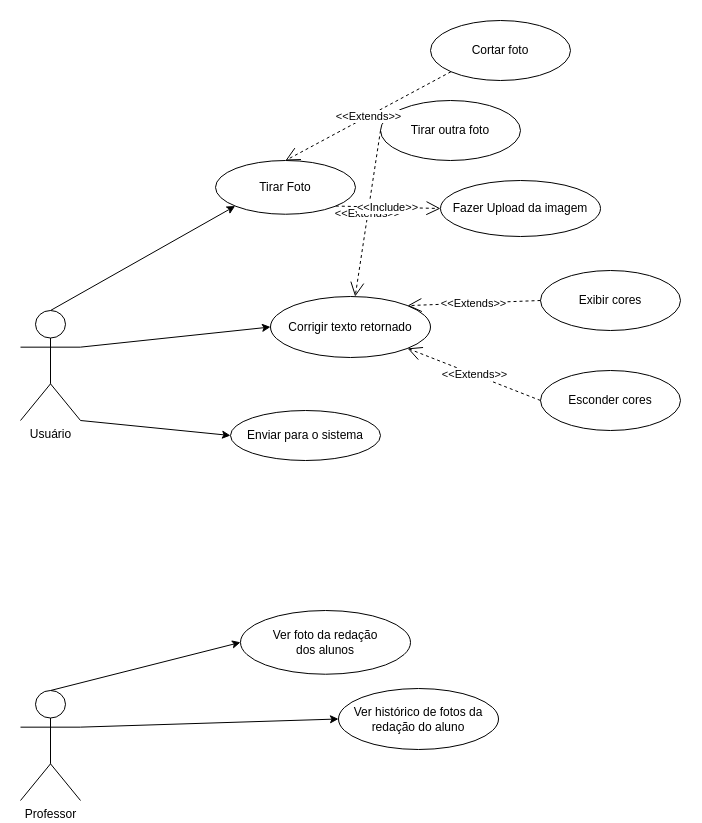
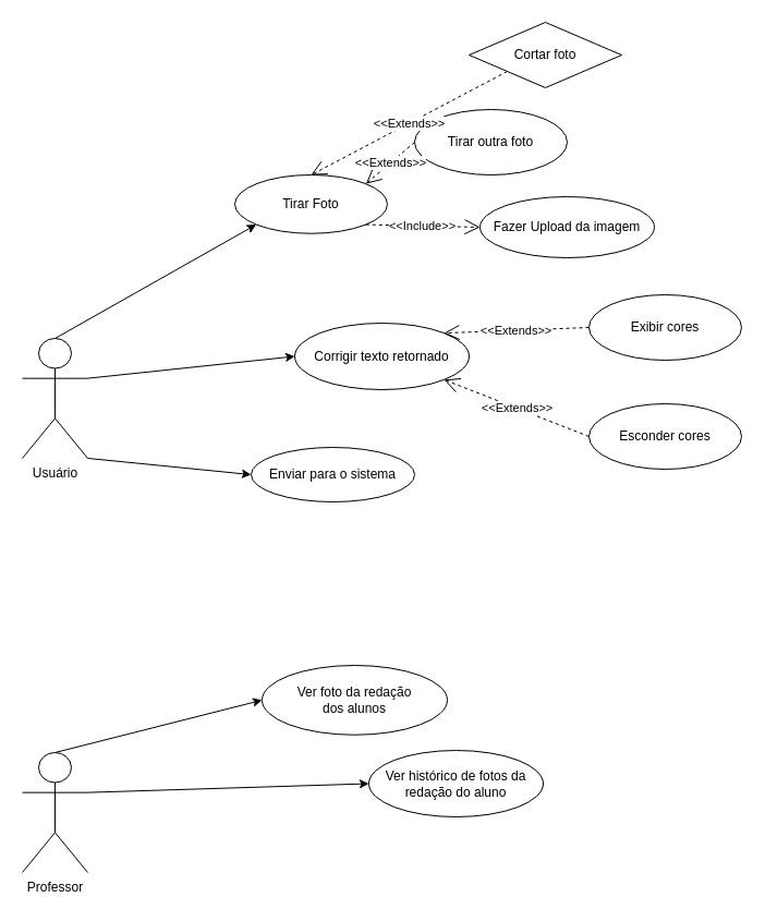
- <mxCell id="6" value="Cortar foto" style="ellipse;whiteSpace=wrap;html=1;" parent="1" vertex="1"><mxGeometry x="430" y="20" width="140" height="60" as="geometry" /></mxCell>
+ <mxCell id="6" value="Cortar foto" style="rhombus;whiteSpace=wrap;html=1;" parent="1" vertex="1"><mxGeometry x="430" y="20" width="140" height="60" as="geometry" /></mxCell>
- <mxCell id="13" value="&amp;lt;&amp;lt;Extends&amp;gt;&amp;gt;" style="endArrow=open;endSize=12;dashed=1;html=1;rounded=0;exitX=0;exitY=0.5;exitDx=0;exitDy=0;" edge="1" parent="1" source="7" target="9"><mxGeometry width="160" relative="1" as="geometry"><mxPoint x="350" y="150" as="sourcePoint" /><mxPoint x="510" y="150" as="targetPoint" /></mxGeometry></mxCell>
+ <mxCell id="13" value="&amp;lt;&amp;lt;Extends&amp;gt;&amp;gt;" style="endArrow=open;endSize=12;dashed=1;html=1;rounded=0;entryX=1;entryY=0;entryDx=0;entryDy=0;exitX=0;exitY=0.5;exitDx=0;exitDy=0;" edge="1" parent="1" source="7" target="4"><mxGeometry width="160" relative="1" as="geometry"><mxPoint x="350" y="150" as="sourcePoint" /><mxPoint x="510" y="150" as="targetPoint" /></mxGeometry></mxCell>
